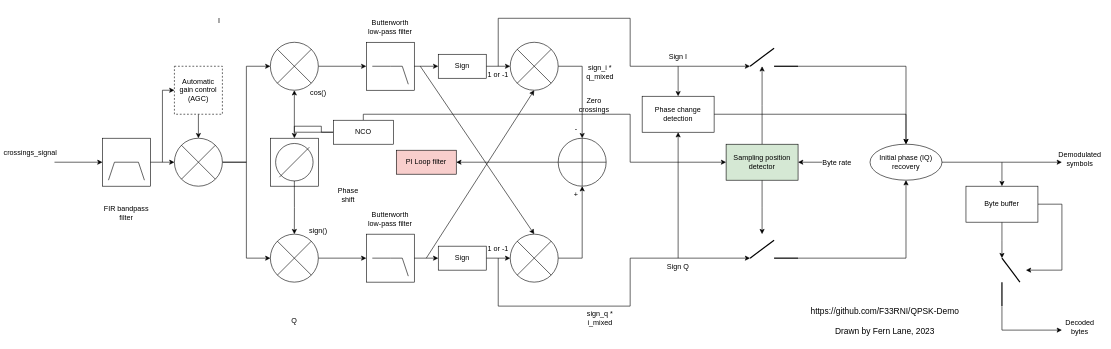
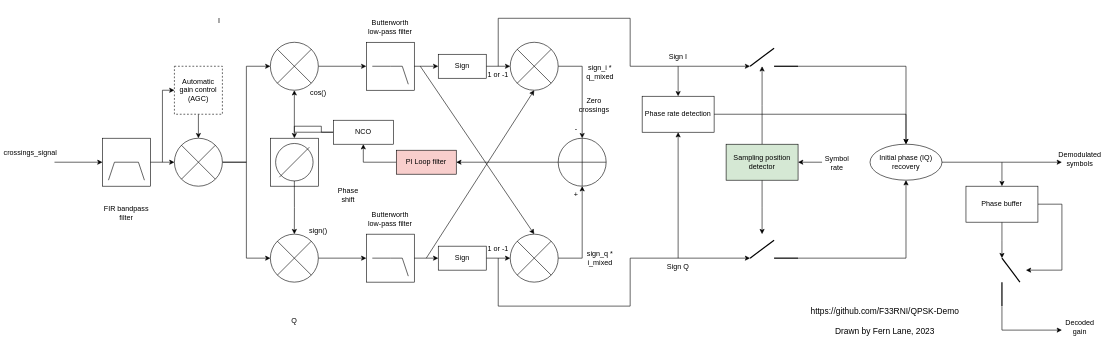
- <mxCell id="27" style="edgeStyle=orthogonalEdgeStyle;rounded=0;orthogonalLoop=1;jettySize=auto;html=1;entryX=0;entryY=0.5;entryDx=0;entryDy=0;strokeWidth=1;" parent="1" source="28" target="74" edge="1"><mxGeometry relative="1" as="geometry"><Array as="points"><mxPoint x="1050" y="190" /><mxPoint x="1050" y="270" /></Array></mxGeometry></mxCell>
- <mxCell id="82" value="Phase change detection" style="rounded=0;whiteSpace=wrap;html=1;" parent="1" vertex="1"><mxGeometry x="1070" y="160" width="120" height="60" as="geometry" /></mxCell>
+ <mxCell id="82" value="Phase rate detection" style="rounded=0;whiteSpace=wrap;html=1;" parent="1" vertex="1"><mxGeometry x="1070" y="160" width="120" height="60" as="geometry" /></mxCell>
+ <mxCell id="33" style="edgeStyle=orthogonalEdgeStyle;rounded=0;orthogonalLoop=1;jettySize=auto;html=1;entryX=0.5;entryY=1;entryDx=0;entryDy=0;strokeWidth=1;" parent="1" source="34" target="28" edge="1"><mxGeometry relative="1" as="geometry" /></mxCell>
- <mxCell id="76" value="Byte rate" style="text;html=1;strokeColor=none;fillColor=none;align=center;verticalAlign=middle;whiteSpace=wrap;rounded=0;" parent="1" vertex="1"><mxGeometry x="1365" y="256" width="60" height="30" as="geometry" /></mxCell>
+ <mxCell id="76" value="Symbol rate" style="text;html=1;strokeColor=none;fillColor=none;align=center;verticalAlign=middle;whiteSpace=wrap;rounded=0;" parent="1" vertex="1"><mxGeometry x="1365" y="256" width="60" height="30" as="geometry" /></mxCell>
- <mxCell id="88" value="Byte&amp;nbsp;buffer" style="rounded=0;whiteSpace=wrap;html=1;" parent="1" vertex="1"><mxGeometry x="1610" y="310" width="120" height="60" as="geometry" /></mxCell>
+ <mxCell id="88" value="Phase&amp;nbsp;buffer" style="rounded=0;whiteSpace=wrap;html=1;" parent="1" vertex="1"><mxGeometry x="1610" y="310" width="120" height="60" as="geometry" /></mxCell>
- <mxCell id="62" value="sign_q * i_mixed" style="text;html=1;strokeColor=none;fillColor=none;align=center;verticalAlign=middle;whiteSpace=wrap;rounded=0;" parent="1" vertex="1"><mxGeometry x="970" y="515" width="60" height="30" as="geometry" /></mxCell>
+ <mxCell id="62" value="sign_q * i_mixed" style="text;html=1;strokeColor=none;fillColor=none;align=center;verticalAlign=middle;whiteSpace=wrap;rounded=0;" parent="1" vertex="1"><mxGeometry x="970" y="415" width="60" height="30" as="geometry" /></mxCell>
- <mxCell id="95" value="Decoded bytes" style="text;html=1;strokeColor=none;fillColor=none;align=center;verticalAlign=middle;whiteSpace=wrap;rounded=0;" parent="1" vertex="1"><mxGeometry x="1770" y="530" width="60" height="30" as="geometry" /></mxCell>
+ <mxCell id="95" value="Decoded gain" style="text;html=1;strokeColor=none;fillColor=none;align=center;verticalAlign=middle;whiteSpace=wrap;rounded=0;" parent="1" vertex="1"><mxGeometry x="1770" y="530" width="60" height="30" as="geometry" /></mxCell>
